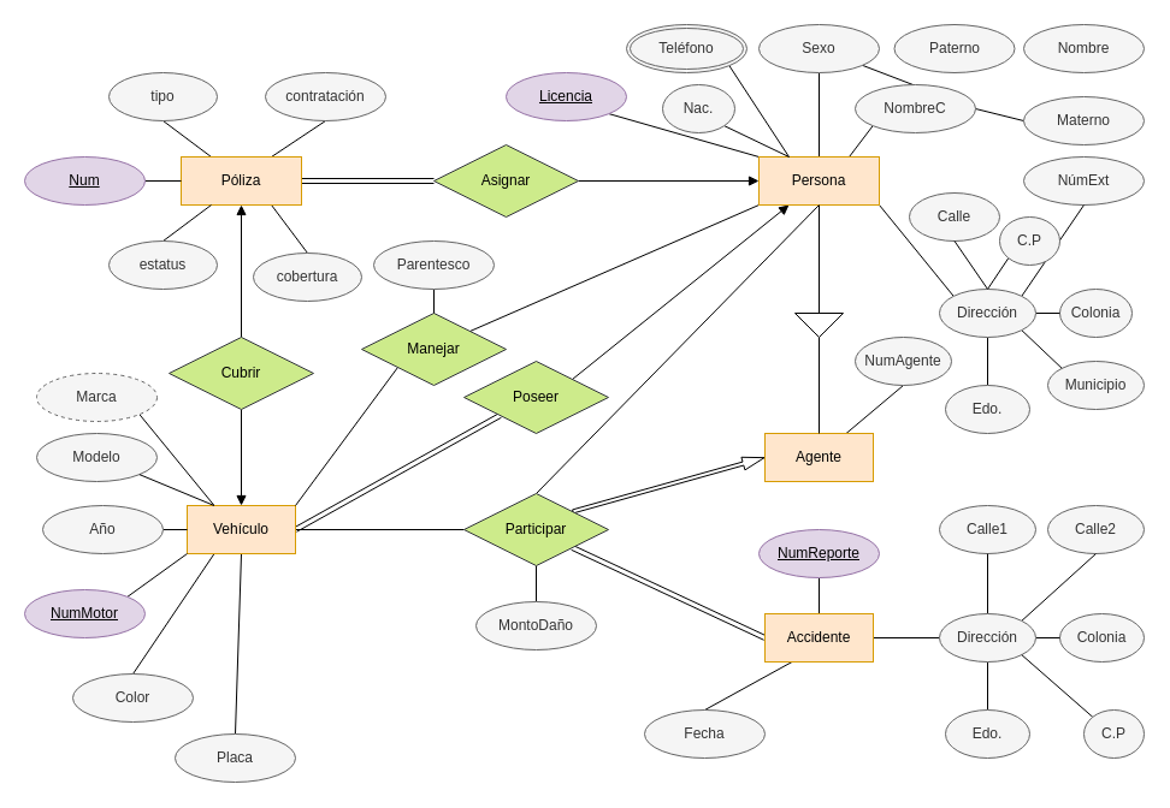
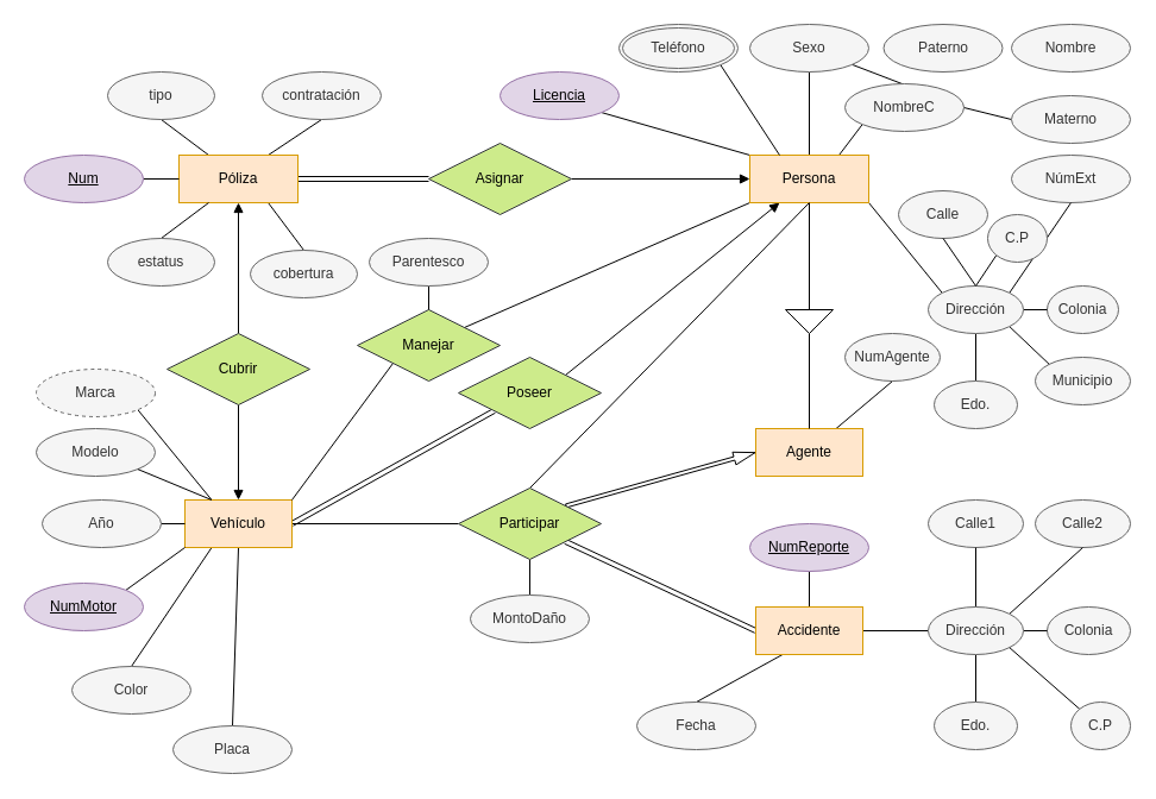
- <mxCell id="71" value="Nac." style="ellipse;whiteSpace=wrap;html=1;align=center;fillColor=#f5f5f5;fontColor=#333333;strokeColor=#666666;" vertex="1" parent="1"><mxGeometry x="550" y="70" width="60" height="40" as="geometry" /></mxCell>
- <mxCell id="70" style="edgeStyle=none;rounded=0;orthogonalLoop=1;jettySize=auto;html=1;exitX=1;exitY=1;exitDx=0;exitDy=0;entryX=0.25;entryY=0;entryDx=0;entryDy=0;startArrow=none;startFill=0;endArrow=none;endFill=0;strokeWidth=1;" edge="1" parent="1" source="71" target="26"><mxGeometry relative="1" as="geometry" /></mxCell>
